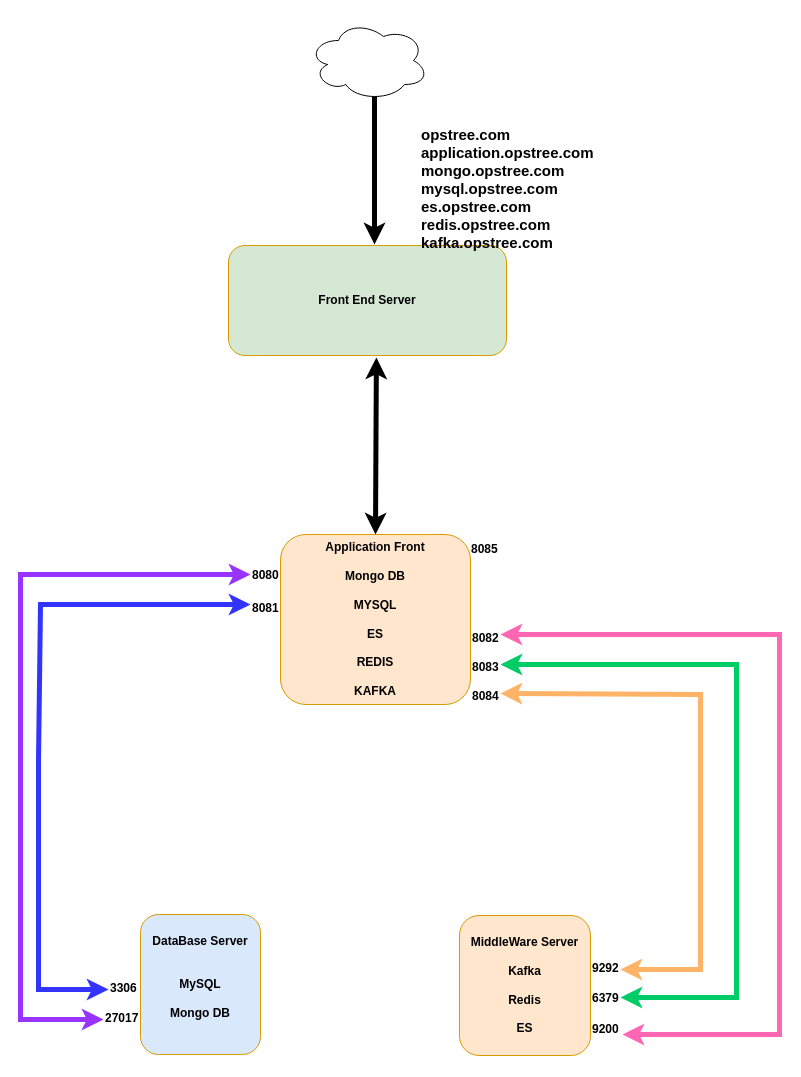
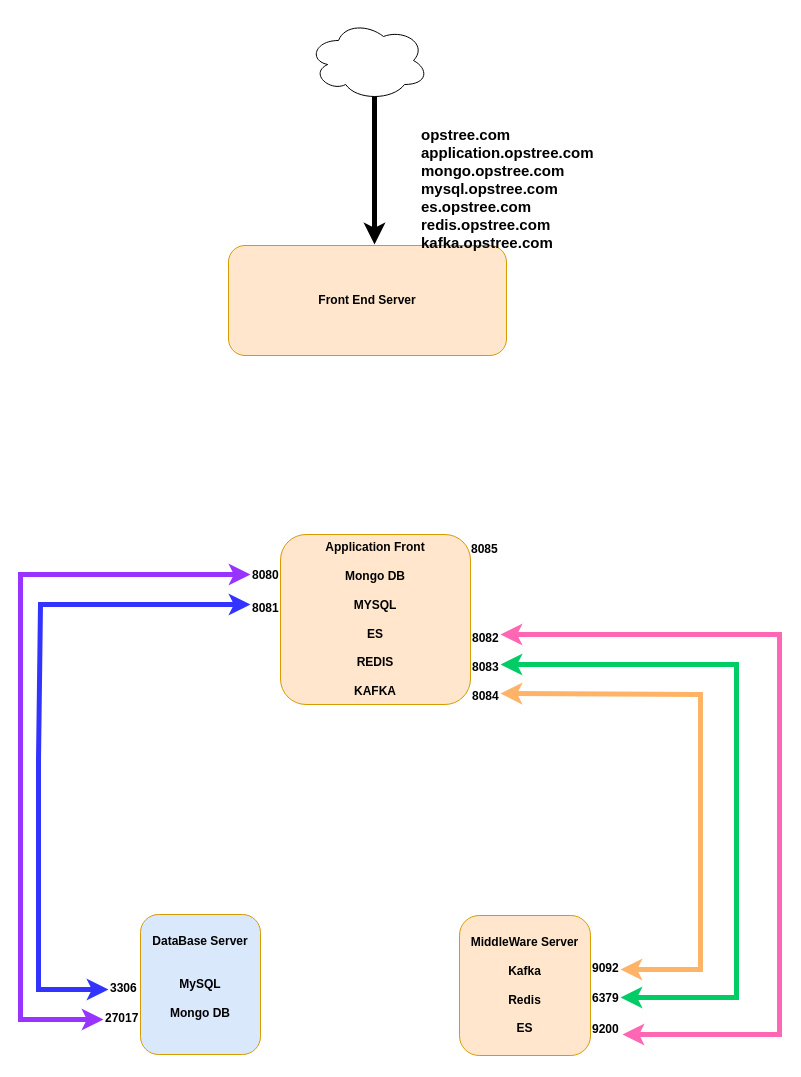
- <mxCell id="4" value="&lt;b&gt;Front End Server&lt;/b&gt;" style="rounded=1;whiteSpace=wrap;html=1;fillColor=#d5e8d4;strokeColor=#d79b00;" vertex="1" parent="1"><mxGeometry x="228" y="245" width="278" height="110" as="geometry" /></mxCell>
+ <mxCell id="4" value="&lt;b&gt;Front End Server&lt;/b&gt;" style="rounded=1;whiteSpace=wrap;html=1;fillColor=#ffe6cc;strokeColor=#d79b00;" vertex="1" parent="1"><mxGeometry x="228" y="245" width="278" height="110" as="geometry" /></mxCell>
- <mxCell id="25" value="" style="endArrow=classic;startArrow=classic;html=1;rounded=0;entryX=0.532;entryY=1.018;entryDx=0;entryDy=0;exitX=0.5;exitY=0;exitDx=0;exitDy=0;entryPerimeter=0;strokeWidth=5;strokeColor=#000000;" edge="1" parent="1" source="8" target="4"><mxGeometry width="50" height="50" relative="1" as="geometry"><mxPoint x="370" y="444" as="sourcePoint" /><mxPoint x="420" y="394" as="targetPoint" /></mxGeometry></mxCell>
- <mxCell id="19" value="9292" style="text;whiteSpace=wrap;fontStyle=1" vertex="1" parent="1"><mxGeometry x="590" y="954" width="30" height="20" as="geometry" /></mxCell>
+ <mxCell id="19" value="9092" style="text;whiteSpace=wrap;fontStyle=1" vertex="1" parent="1"><mxGeometry x="590" y="954" width="30" height="20" as="geometry" /></mxCell>
